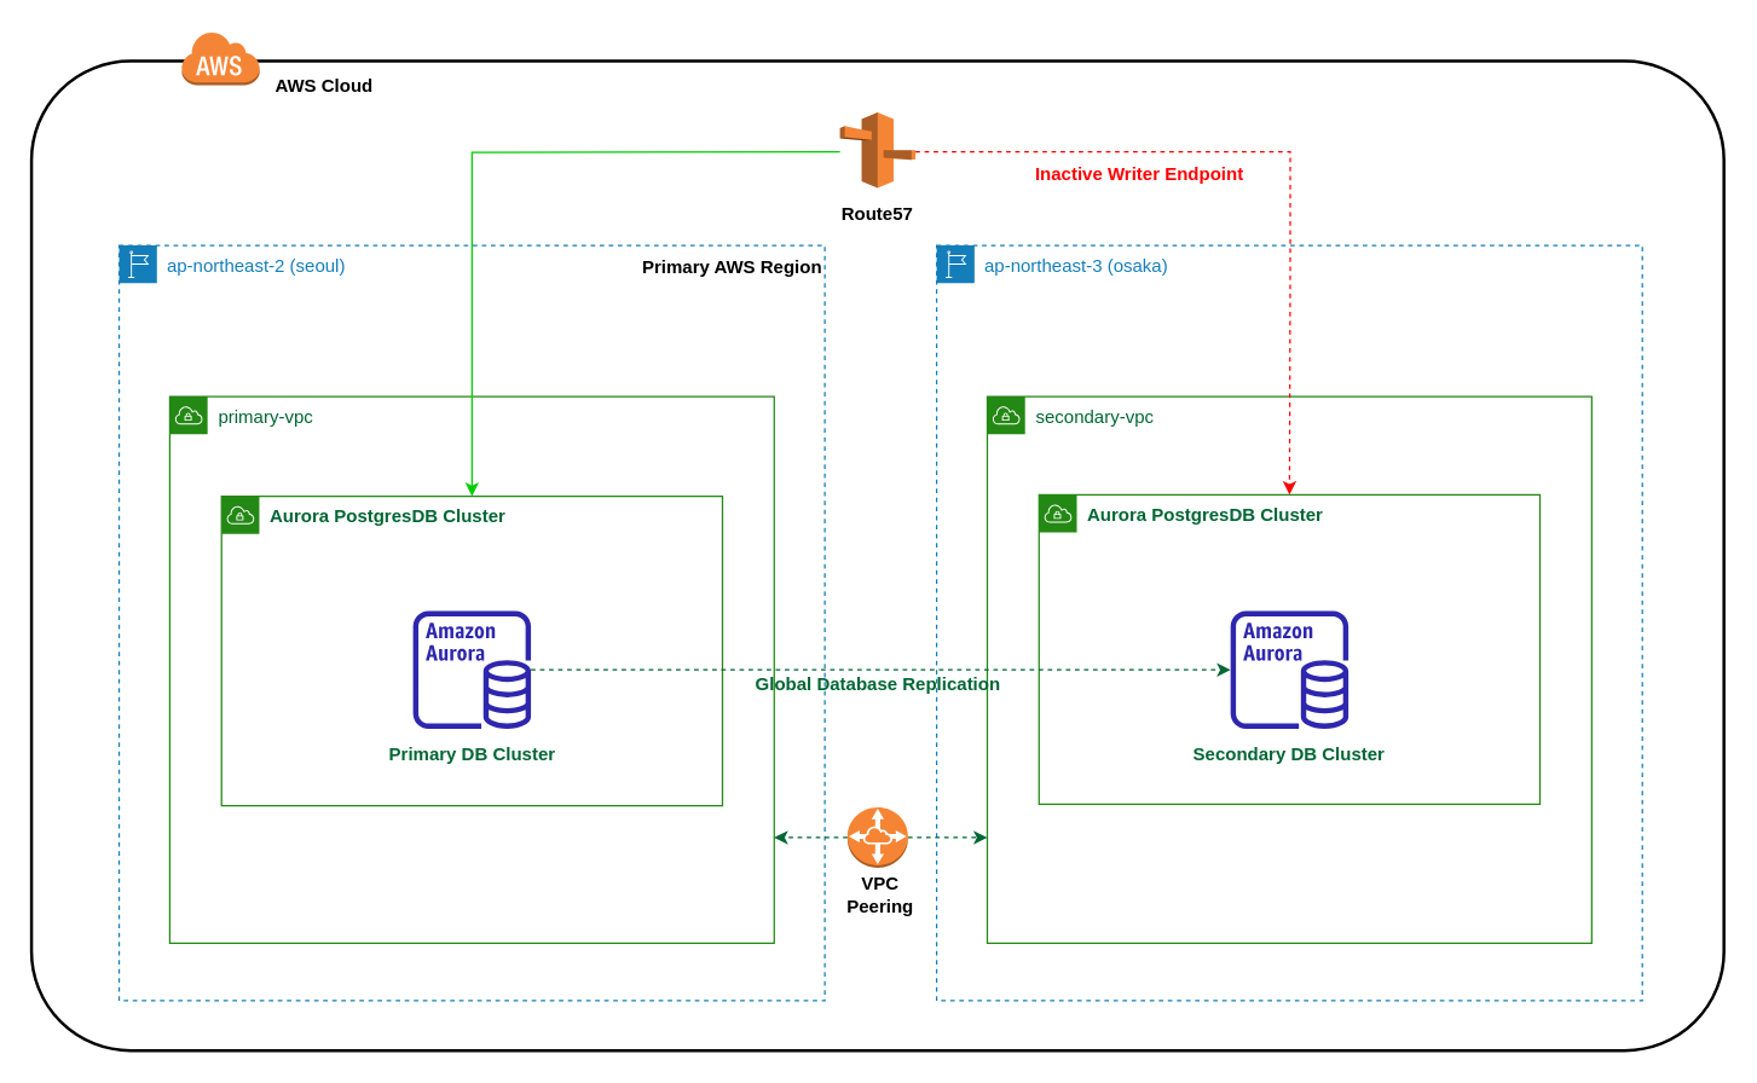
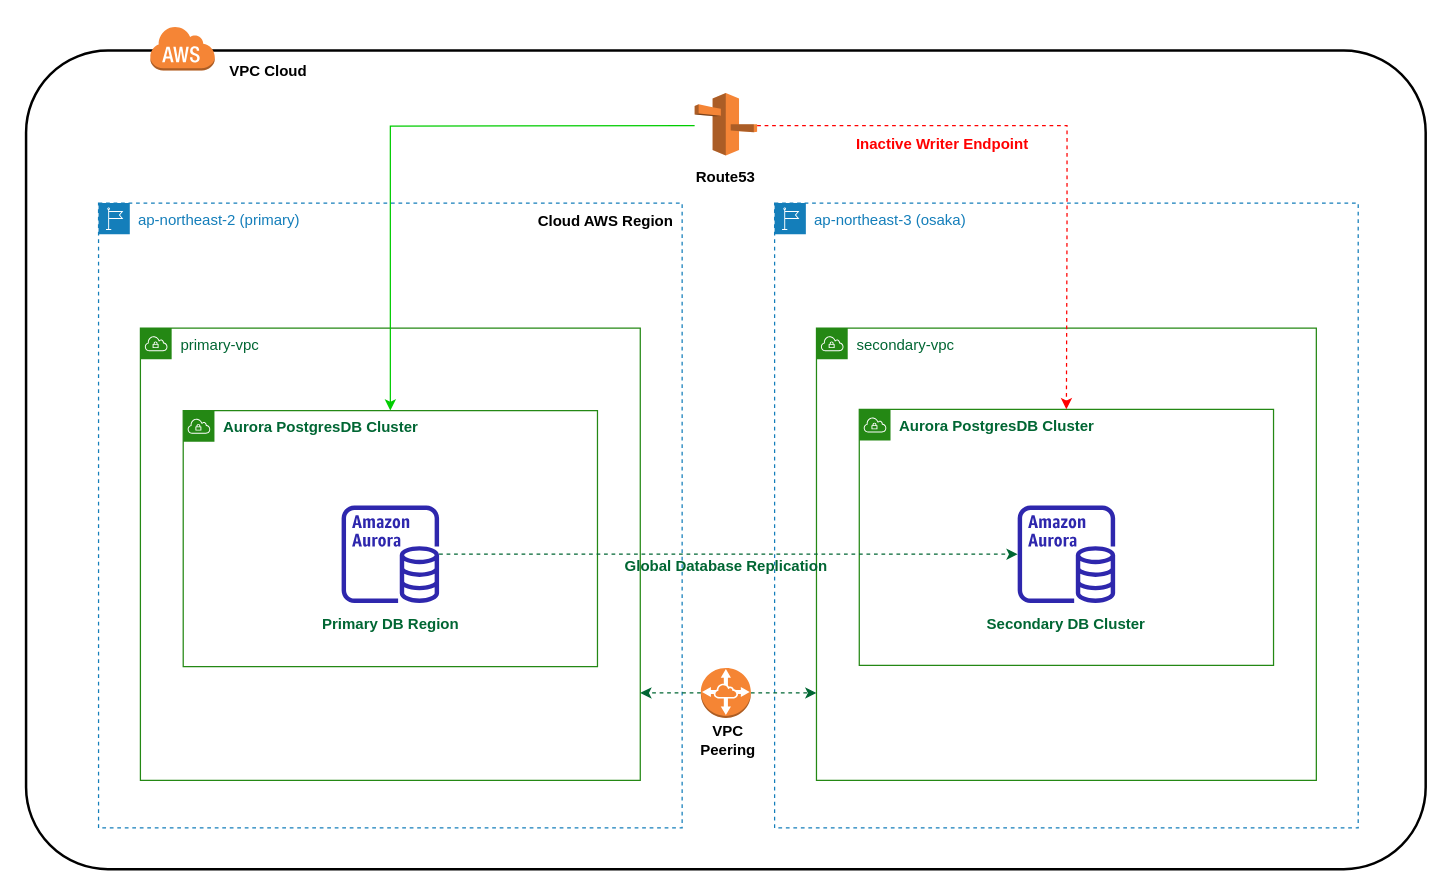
- <mxCell id="4" value="&lt;b&gt;AWS Cloud&lt;/b&gt;" style="text;html=1;strokeColor=none;fillColor=none;align=center;verticalAlign=middle;whiteSpace=wrap;rounded=0;" vertex="1" parent="1"><mxGeometry x="166" y="42" width="96" height="30" as="geometry" /></mxCell>
+ <mxCell id="4" value="&lt;b&gt;VPC Cloud&lt;/b&gt;" style="text;html=1;strokeColor=none;fillColor=none;align=center;verticalAlign=middle;whiteSpace=wrap;rounded=0;" vertex="1" parent="1"><mxGeometry x="166" y="42" width="96" height="30" as="geometry" /></mxCell>
- <mxCell id="21" value="&lt;b&gt;Route57&lt;/b&gt;" style="text;html=1;strokeColor=none;fillColor=none;align=center;verticalAlign=middle;whiteSpace=wrap;rounded=0;" vertex="1" parent="1"><mxGeometry x="532" y="127" width="96" height="30" as="geometry" /></mxCell>
+ <mxCell id="21" value="&lt;b&gt;Route53&lt;/b&gt;" style="text;html=1;strokeColor=none;fillColor=none;align=center;verticalAlign=middle;whiteSpace=wrap;rounded=0;" vertex="1" parent="1"><mxGeometry x="532" y="127" width="96" height="30" as="geometry" /></mxCell>
- <mxCell id="5" value="ap-northeast-2 (seoul)" style="points=[[0,0],[0.25,0],[0.5,0],[0.75,0],[1,0],[1,0.25],[1,0.5],[1,0.75],[1,1],[0.75,1],[0.5,1],[0.25,1],[0,1],[0,0.75],[0,0.5],[0,0.25]];outlineConnect=0;gradientColor=none;html=1;whiteSpace=wrap;fontSize=12;fontStyle=0;container=1;pointerEvents=0;collapsible=0;recursiveResize=0;shape=mxgraph.aws4.group;grIcon=mxgraph.aws4.group_region;strokeColor=#147EBA;fillColor=none;verticalAlign=top;align=left;spacingLeft=30;fontColor=#147EBA;dashed=1;" vertex="1" parent="1"><mxGeometry x="78" y="162" width="467" height="500" as="geometry" /></mxCell>
+ <mxCell id="5" value="ap-northeast-2 (primary)" style="points=[[0,0],[0.25,0],[0.5,0],[0.75,0],[1,0],[1,0.25],[1,0.5],[1,0.75],[1,1],[0.75,1],[0.5,1],[0.25,1],[0,1],[0,0.75],[0,0.5],[0,0.25]];outlineConnect=0;gradientColor=none;html=1;whiteSpace=wrap;fontSize=12;fontStyle=0;container=1;pointerEvents=0;collapsible=0;recursiveResize=0;shape=mxgraph.aws4.group;grIcon=mxgraph.aws4.group_region;strokeColor=#147EBA;fillColor=none;verticalAlign=top;align=left;spacingLeft=30;fontColor=#147EBA;dashed=1;" vertex="1" parent="1"><mxGeometry x="78" y="162" width="467" height="500" as="geometry" /></mxCell>
- <mxCell id="19" value="&lt;b&gt;Primary AWS Region&lt;/b&gt;" style="text;html=1;strokeColor=none;fillColor=none;align=center;verticalAlign=middle;whiteSpace=wrap;rounded=0;" vertex="1" parent="1"><mxGeometry x="423" y="162" width="122" height="30" as="geometry" /></mxCell>
+ <mxCell id="19" value="&lt;b&gt;Cloud AWS Region&lt;/b&gt;" style="text;html=1;strokeColor=none;fillColor=none;align=center;verticalAlign=middle;whiteSpace=wrap;rounded=0;" vertex="1" parent="1"><mxGeometry x="423" y="162" width="122" height="30" as="geometry" /></mxCell>
- <mxCell id="26" value="&lt;font color=&quot;#006633&quot;&gt;&lt;b&gt;Primary DB Cluster&lt;/b&gt;&lt;/font&gt;" style="text;html=1;strokeColor=none;fillColor=none;align=center;verticalAlign=middle;whiteSpace=wrap;rounded=0;" vertex="1" parent="1"><mxGeometry x="252.75" y="484" width="117.5" height="30" as="geometry" /></mxCell>
+ <mxCell id="26" value="&lt;font color=&quot;#006633&quot;&gt;&lt;b&gt;Primary DB Region&lt;/b&gt;&lt;/font&gt;" style="text;html=1;strokeColor=none;fillColor=none;align=center;verticalAlign=middle;whiteSpace=wrap;rounded=0;" vertex="1" parent="1"><mxGeometry x="252.75" y="484" width="117.5" height="30" as="geometry" /></mxCell>
